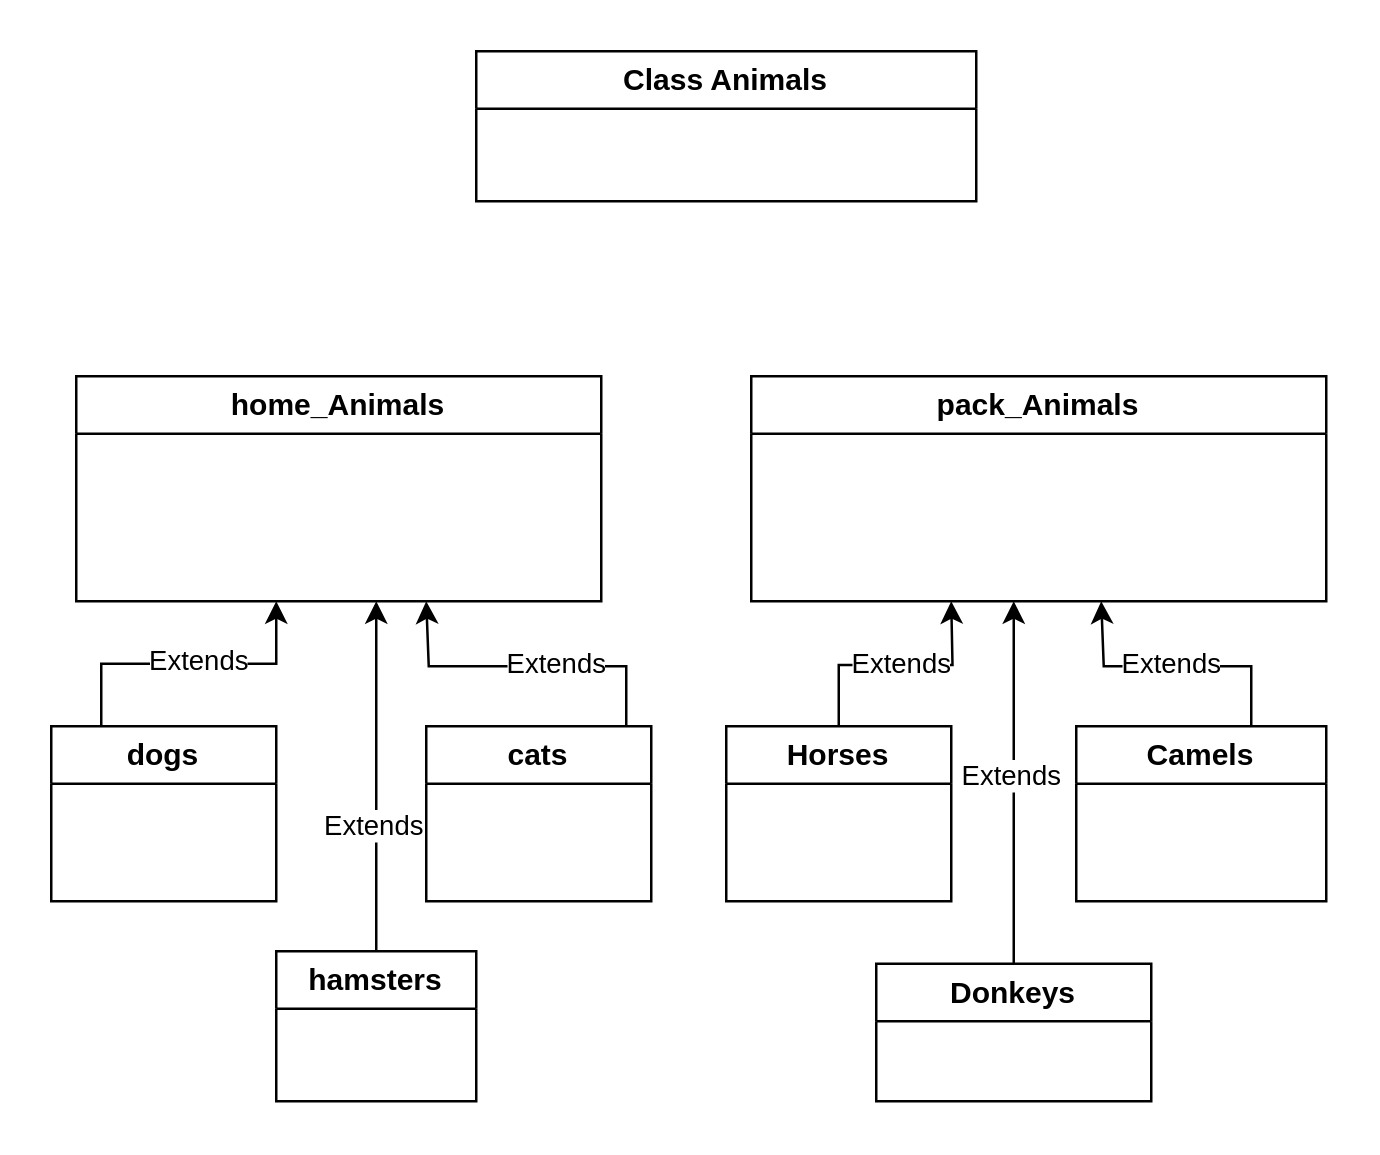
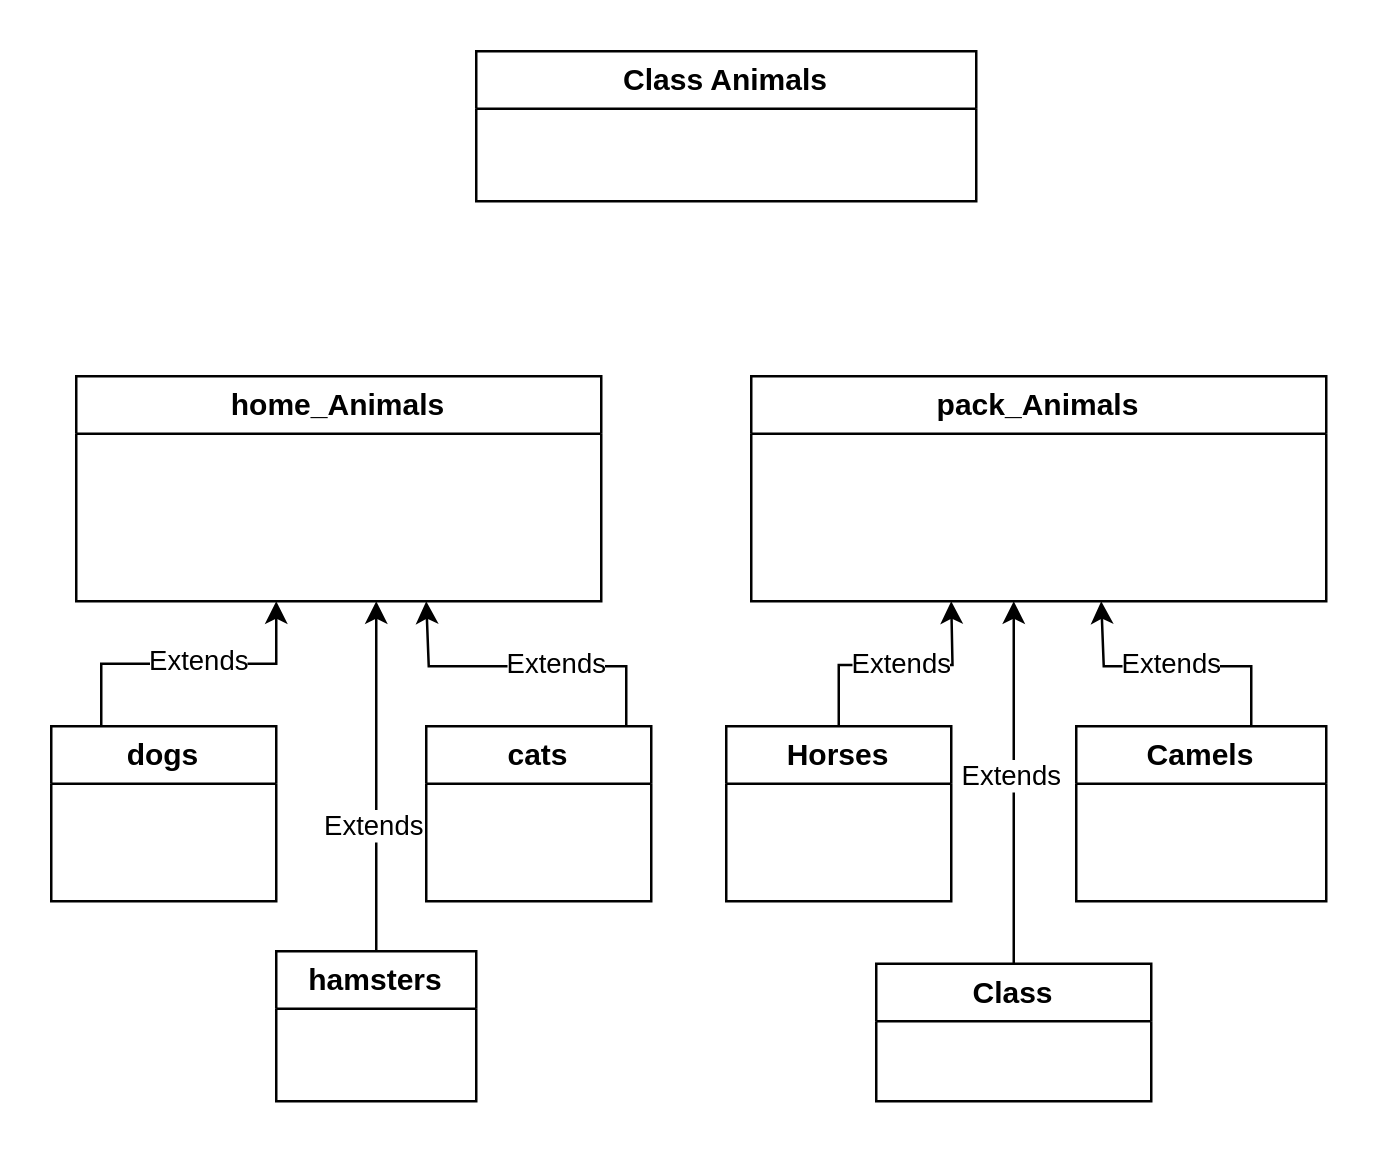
- <mxCell id="22" value="Donkeys" style="swimlane;whiteSpace=wrap;html=1;" vertex="1" parent="1"><mxGeometry x="350" y="385" width="110" height="55" as="geometry" /></mxCell>
+ <mxCell id="22" value="Class" style="swimlane;whiteSpace=wrap;html=1;" vertex="1" parent="1"><mxGeometry x="350" y="385" width="110" height="55" as="geometry" /></mxCell>
